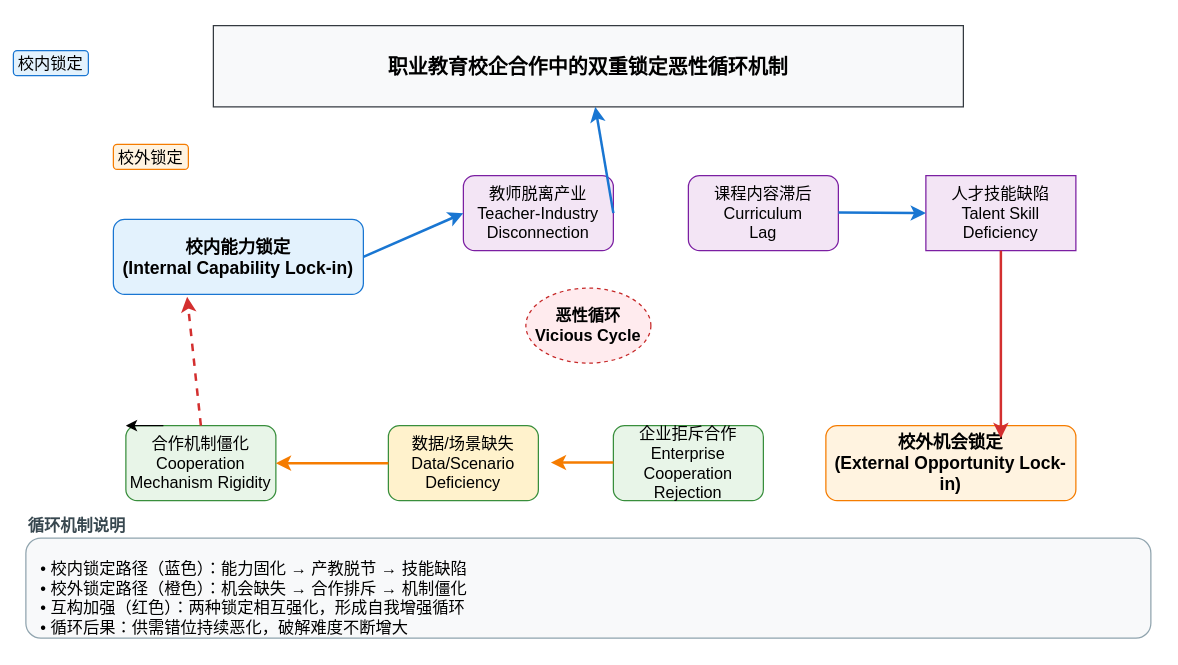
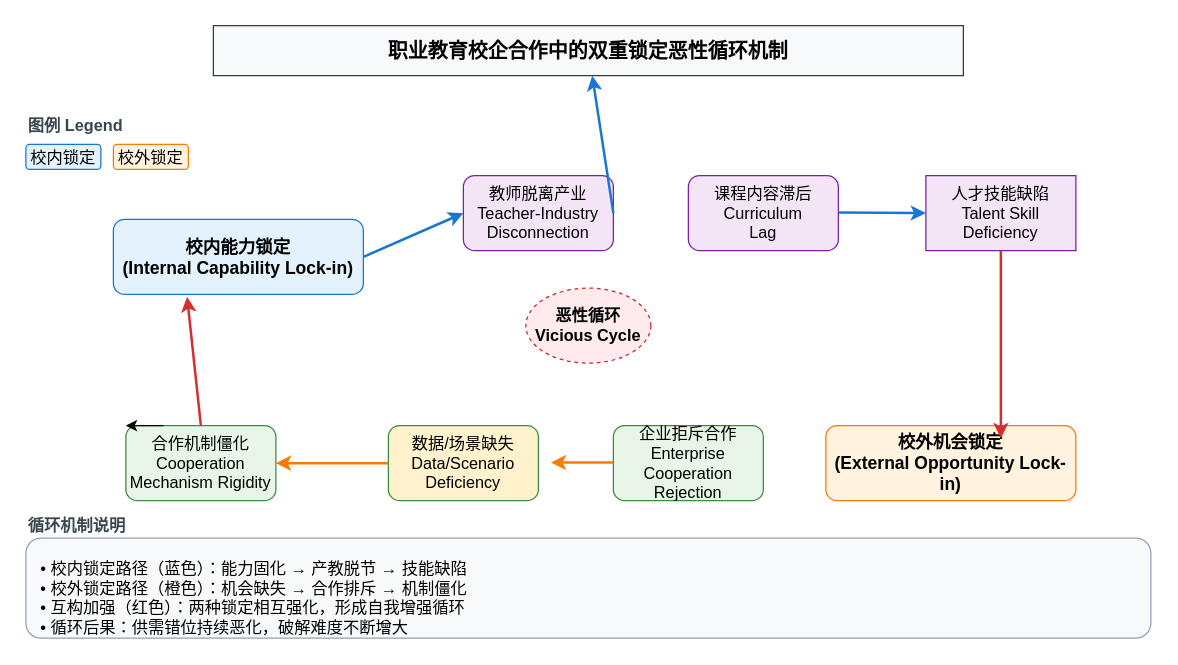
- <mxCell id="20" value="校内锁定" style="rounded=1;whiteSpace=wrap;html=1;fontSize=13;fillColor=#e3f2fd;strokeColor=#1976d2;" parent="1" vertex="1"><mxGeometry x="10" y="40" width="60" height="20" as="geometry" /></mxCell>
+ <mxCell id="20" value="校内锁定" style="rounded=1;whiteSpace=wrap;html=1;fontSize=13;fillColor=#e3f2fd;strokeColor=#1976d2;" parent="1" vertex="1"><mxGeometry x="20" y="115" width="60" height="20" as="geometry" /></mxCell>
- <mxCell id="2" value="职业教育校企合作中的双重锁定恶性循环机制" style="rounded=0;whiteSpace=wrap;html=1;fontSize=16;fontStyle=1;fillColor=#f8f9fa;strokeColor=#343a40;align=center;verticalAlign=middle;" parent="1" vertex="1"><mxGeometry x="170" y="20" width="600" height="65" as="geometry" /></mxCell>
+ <mxCell id="2" value="职业教育校企合作中的双重锁定恶性循环机制" style="rounded=0;whiteSpace=wrap;html=1;fontSize=16;fontStyle=1;fillColor=#f8f9fa;strokeColor=#343a40;align=center;verticalAlign=middle;" parent="1" vertex="1"><mxGeometry x="170" y="20" width="600" height="40" as="geometry" /></mxCell>
+ <mxCell id="19" value="图例 Legend" style="text;html=1;strokeColor=none;fillColor=none;align=center;verticalAlign=middle;whiteSpace=wrap;rounded=0;fontSize=13;fontStyle=1;fontColor=#37474f;" parent="1" vertex="1"><mxGeometry x="20" y="90" width="80" height="20" as="geometry" /></mxCell>
- <mxCell id="15" value="" style="endArrow=classic;html=1;rounded=0;exitX=0.5;exitY=0;exitDx=0;exitDy=0;entryX=0.295;entryY=1.033;entryDx=0;entryDy=0;strokeWidth=2;strokeColor=#d32f2f;entryPerimeter=0;dashed=1;" parent="1" source="10" target="3" edge="1"><mxGeometry relative="1" as="geometry" /></mxCell>
+ <mxCell id="15" value="" style="endArrow=classic;html=1;rounded=0;exitX=0.5;exitY=0;exitDx=0;exitDy=0;entryX=0.295;entryY=1.033;entryDx=0;entryDy=0;strokeWidth=2;strokeColor=#d32f2f;entryPerimeter=0;" parent="1" source="10" target="3" edge="1"><mxGeometry relative="1" as="geometry" /></mxCell>
